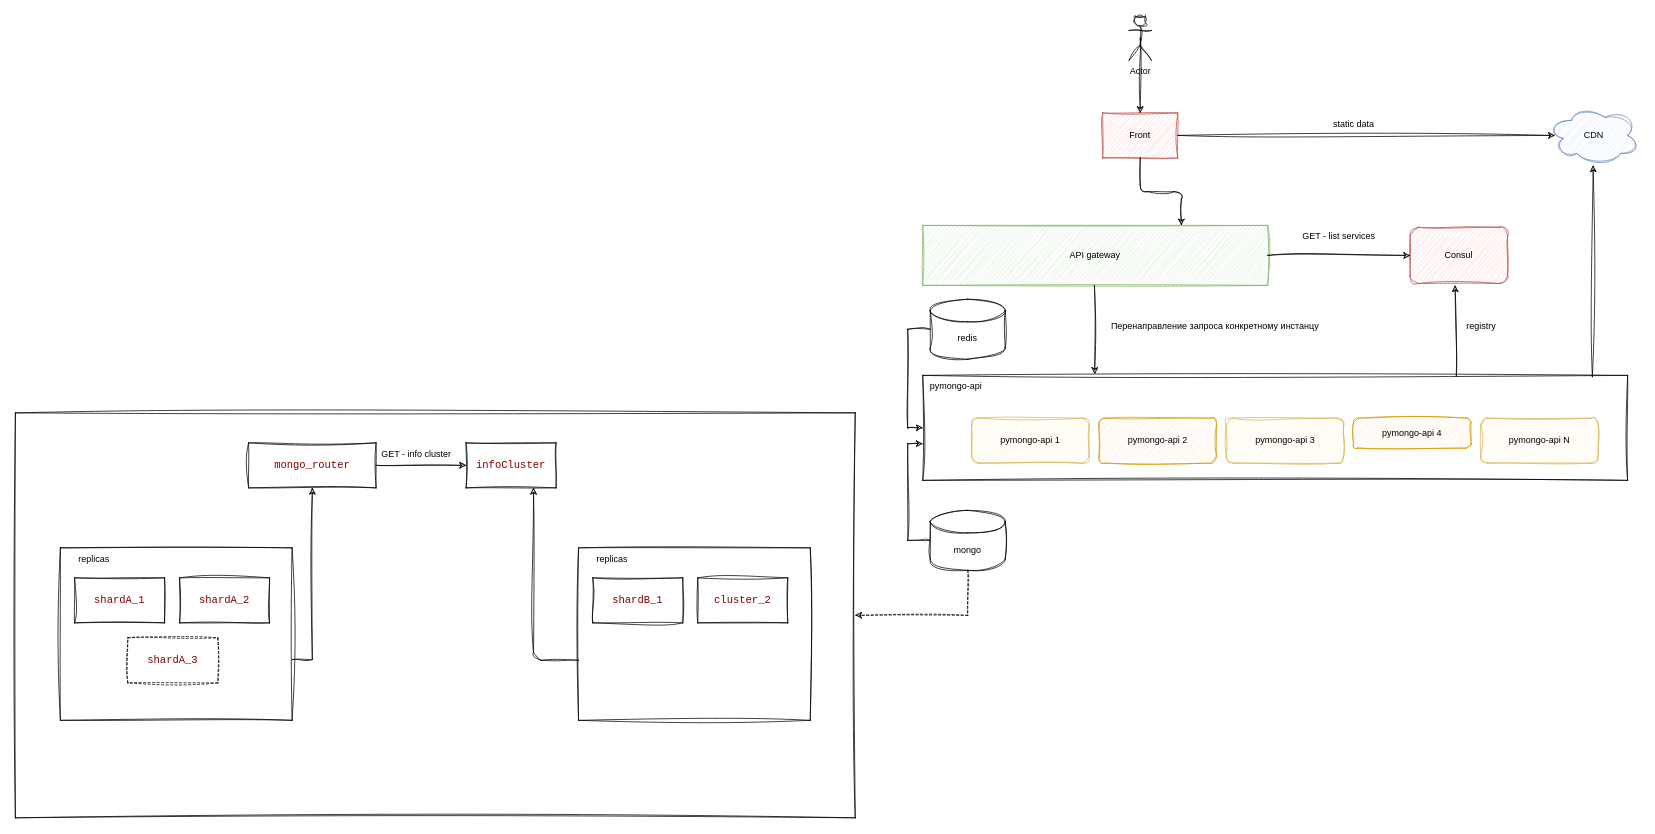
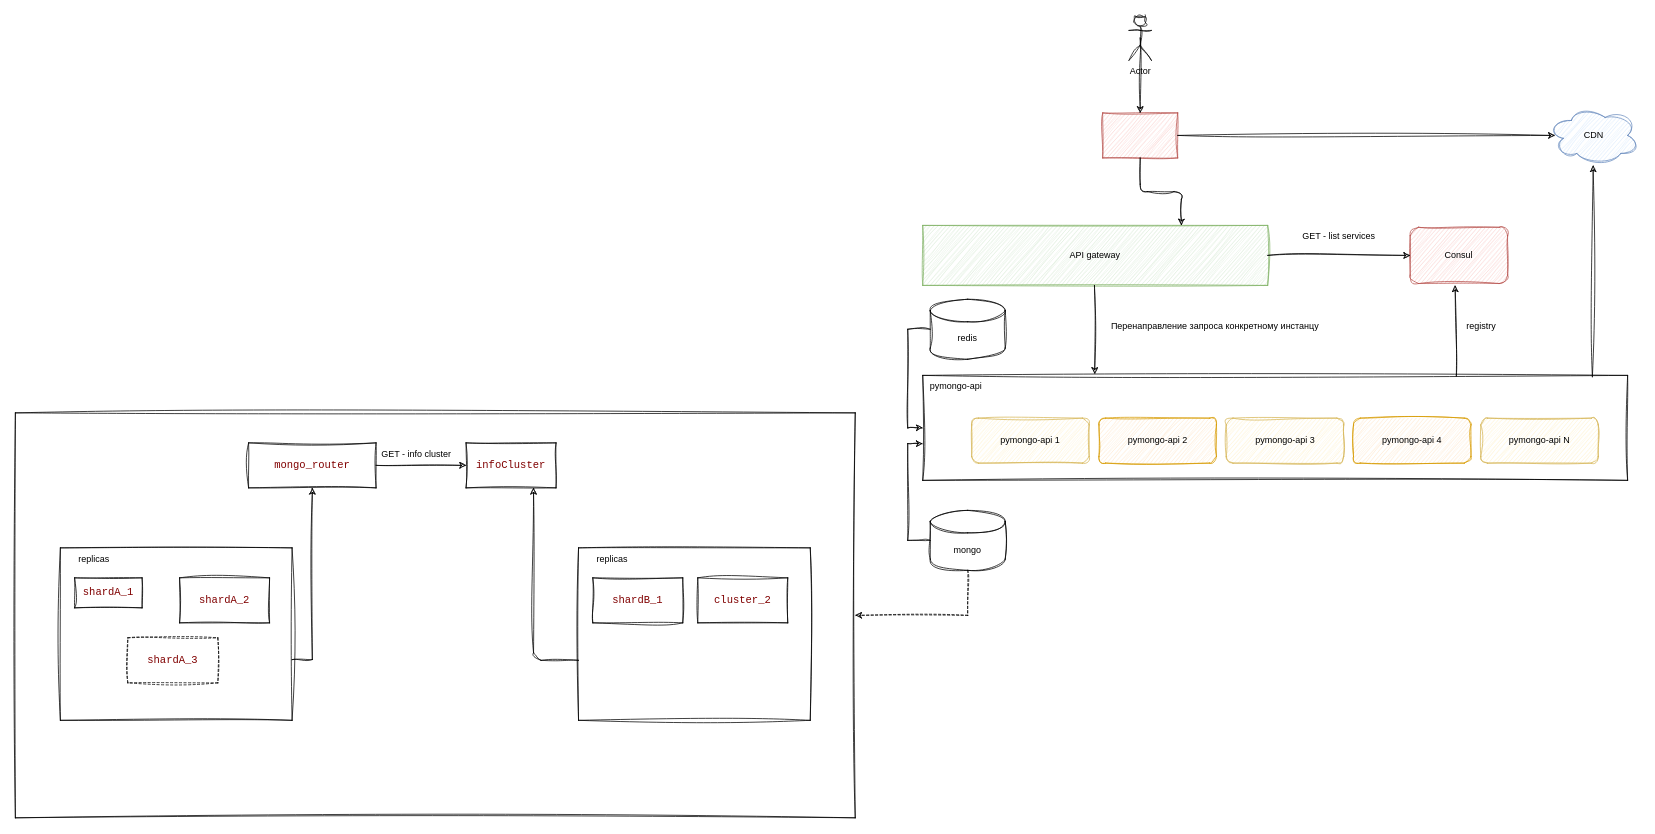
- <mxCell id="16" value="static data" style="text;html=1;strokeColor=none;fillColor=none;align=center;verticalAlign=middle;whiteSpace=wrap;rounded=0;fontFamily=Helvetica;fontSize=12;fontColor=rgb(0, 0, 0);startSize=0;sketch=1;curveFitting=1;jiggle=2;" parent="1" vertex="1"><mxGeometry x="1720" y="150" width="170" height="30" as="geometry" /></mxCell>
- <mxCell id="12" value="Front" style="text;html=1;strokeColor=none;fillColor=none;align=center;verticalAlign=middle;whiteSpace=wrap;rounded=0;fontFamily=Helvetica;fontSize=12;fontColor=rgb(0, 0, 0);startSize=0;sketch=1;curveFitting=1;jiggle=2;" parent="1" vertex="1"><mxGeometry x="1475" y="165" width="90" height="30" as="geometry" /></mxCell>
- <mxCell id="7" value="pymongo-api 4" style="rounded=1;whiteSpace=wrap;html=1;sketch=1;curveFitting=1;jiggle=2;fillColor=#ffe6cc;strokeColor=#d79b00;" parent="3" vertex="1"><mxGeometry x="574.444" y="57" width="156.667" height="40" as="geometry" /></mxCell>
+ <mxCell id="7" value="pymongo-api 4" style="rounded=1;whiteSpace=wrap;html=1;sketch=1;curveFitting=1;jiggle=2;fillColor=#ffe6cc;strokeColor=#d79b00;" parent="3" vertex="1"><mxGeometry x="574.444" y="57" width="156.667" height="60" as="geometry" /></mxCell>
- <mxCell id="42" value="&lt;div style=&quot;background-color: rgb(255, 255, 255); font-family: Consolas, &amp;quot;Courier New&amp;quot;, monospace; font-size: 14px; line-height: 19px;&quot;&gt;&lt;span style=&quot;color: #800000;&quot;&gt;shardA_1&lt;/span&gt;&lt;/div&gt;" style="rounded=0;whiteSpace=wrap;html=1;strokeColor=rgb(0, 0, 0);fontFamily=Helvetica;fontSize=12;fontColor=rgb(0, 0, 0);startSize=0;fillColor=rgb(255, 255, 255);sketch=1;curveFitting=1;jiggle=2;" vertex="1" parent="1"><mxGeometry x="99" y="770" width="120" height="60" as="geometry" /></mxCell>
+ <mxCell id="42" value="&lt;div style=&quot;background-color: rgb(255, 255, 255); font-family: Consolas, &amp;quot;Courier New&amp;quot;, monospace; font-size: 14px; line-height: 19px;&quot;&gt;&lt;span style=&quot;color: #800000;&quot;&gt;shardA_1&lt;/span&gt;&lt;/div&gt;" style="rounded=0;whiteSpace=wrap;html=1;strokeColor=rgb(0, 0, 0);fontFamily=Helvetica;fontSize=12;fontColor=rgb(0, 0, 0);startSize=0;fillColor=rgb(255, 255, 255);sketch=1;curveFitting=1;jiggle=2;" vertex="1" parent="1"><mxGeometry x="99" y="770" width="90" height="40" as="geometry" /></mxCell>
